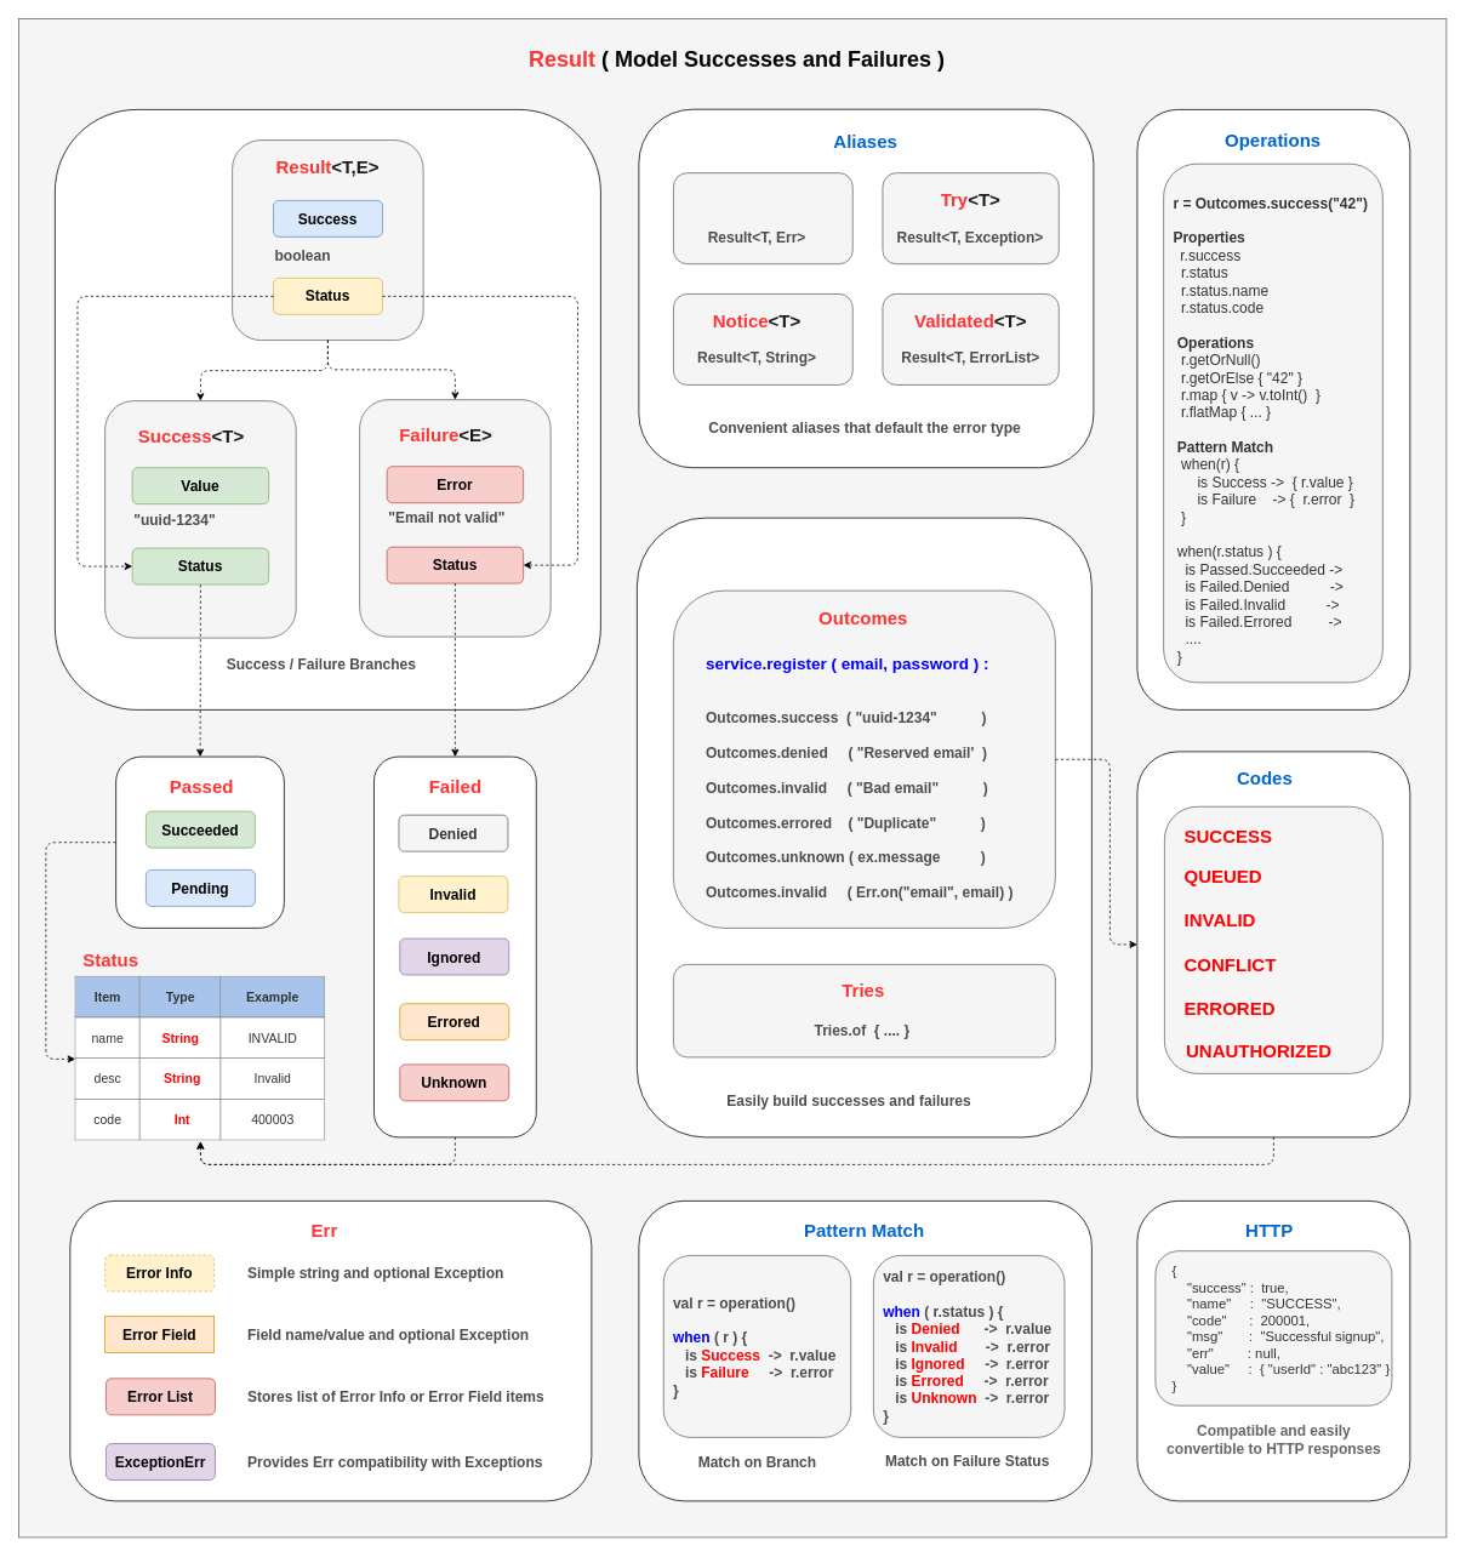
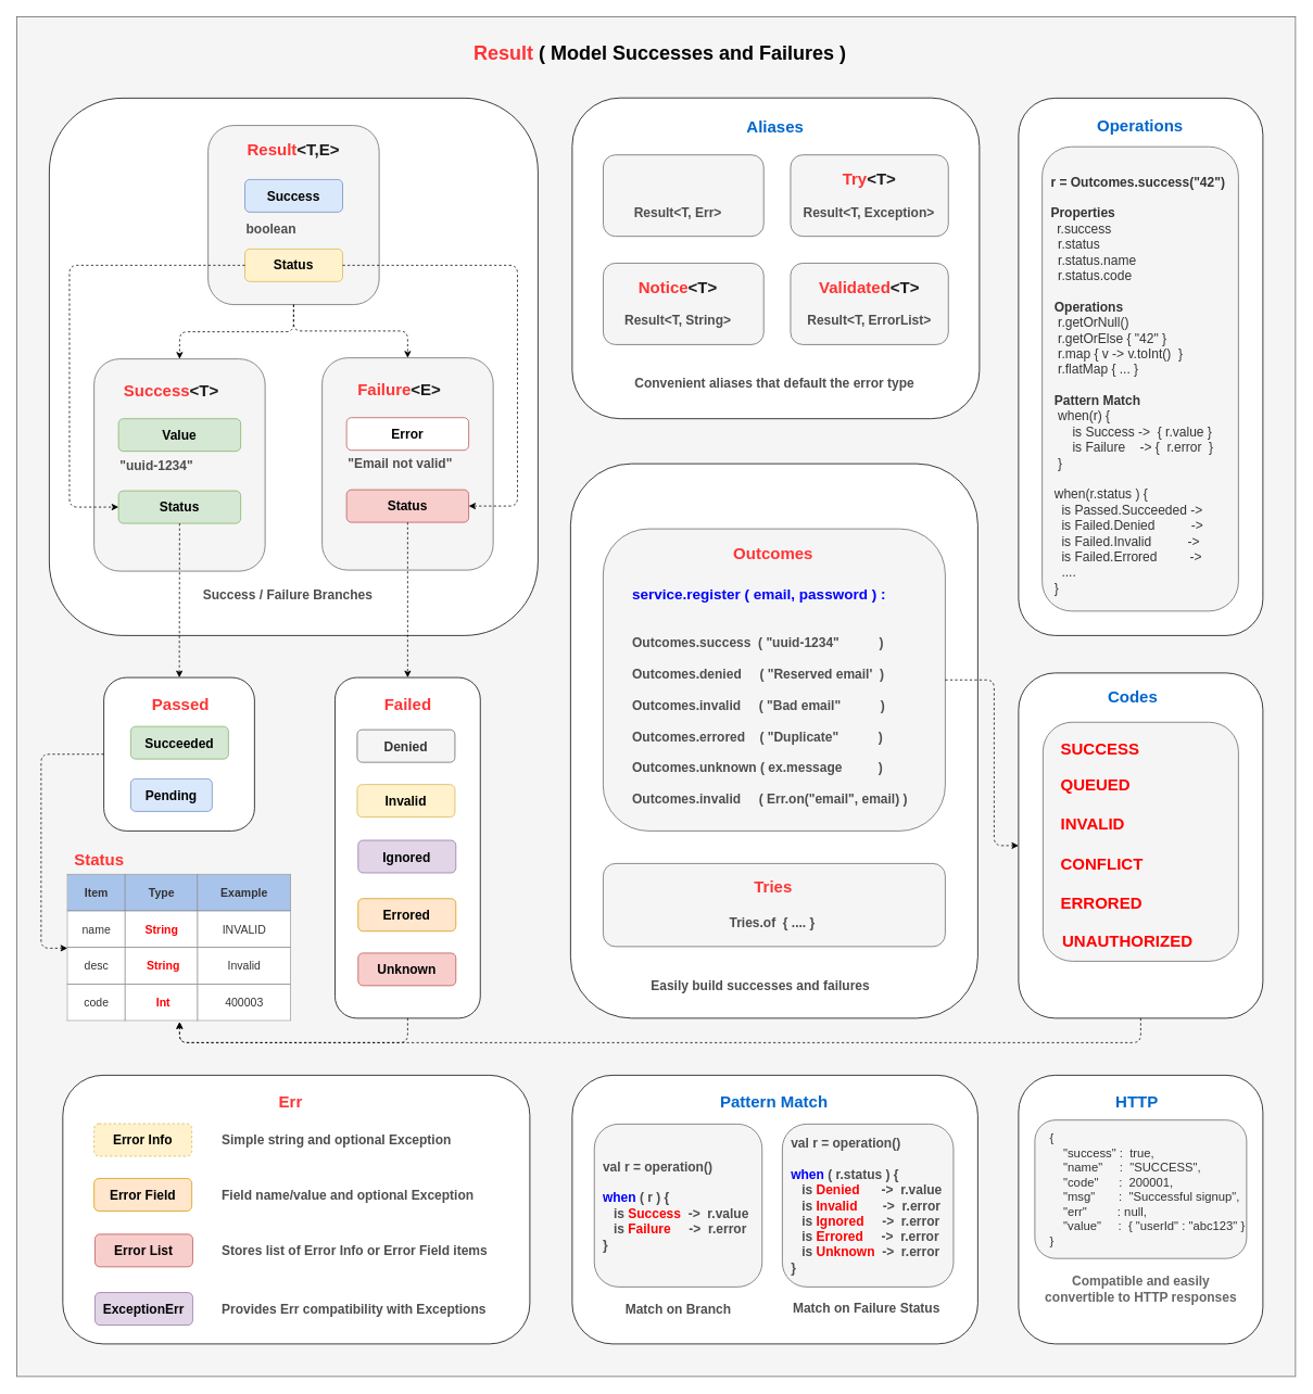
- <mxCell id="21" value="&lt;b&gt;&lt;font style=&quot;font-size: 16px&quot;&gt;Error&lt;/font&gt;&lt;/b&gt;" style="rounded=1;whiteSpace=wrap;html=1;fillColor=#f8cecc;strokeColor=#b85450;" vertex="1" parent="1"><mxGeometry x="425" y="512.44" width="150" height="40" as="geometry" /></mxCell>
+ <mxCell id="21" value="&lt;b&gt;&lt;font style=&quot;font-size: 16px&quot;&gt;Error&lt;/font&gt;&lt;/b&gt;" style="rounded=1;whiteSpace=wrap;html=1;fillColor=#ffffff;strokeColor=#b85450;" vertex="1" parent="1"><mxGeometry x="425" y="512.44" width="150" height="40" as="geometry" /></mxCell>
- <mxCell id="53" value="&lt;b&gt;&lt;font style=&quot;font-size: 16px&quot;&gt;Pending&lt;/font&gt;&lt;/b&gt;" style="rounded=1;whiteSpace=wrap;html=1;fillColor=#dae8fc;strokeColor=#6c8ebf;" vertex="1" parent="1"><mxGeometry x="160" y="956" width="120" height="40" as="geometry" /></mxCell>
+ <mxCell id="53" value="&lt;b&gt;&lt;font style=&quot;font-size: 16px&quot;&gt;Pending&lt;/font&gt;&lt;/b&gt;" style="rounded=1;whiteSpace=wrap;html=1;fillColor=#dae8fc;strokeColor=#6c8ebf;" vertex="1" parent="1"><mxGeometry x="160" y="956" width="100" height="40" as="geometry" /></mxCell>
- <mxCell id="87" value="&lt;b&gt;&lt;font style=&quot;font-size: 16px&quot;&gt;Error Field&lt;/font&gt;&lt;/b&gt;" style="whiteSpace=wrap;html=1;fillColor=#ffe6cc;strokeColor=#d79b00;rounded=0;" vertex="1" parent="1"><mxGeometry x="115" y="1446.8" width="120" height="40" as="geometry" /></mxCell>
+ <mxCell id="87" value="&lt;b&gt;&lt;font style=&quot;font-size: 16px&quot;&gt;Error Field&lt;/font&gt;&lt;/b&gt;" style="rounded=1;whiteSpace=wrap;html=1;fillColor=#ffe6cc;strokeColor=#d79b00;" vertex="1" parent="1"><mxGeometry x="115" y="1446.8" width="120" height="40" as="geometry" /></mxCell>
